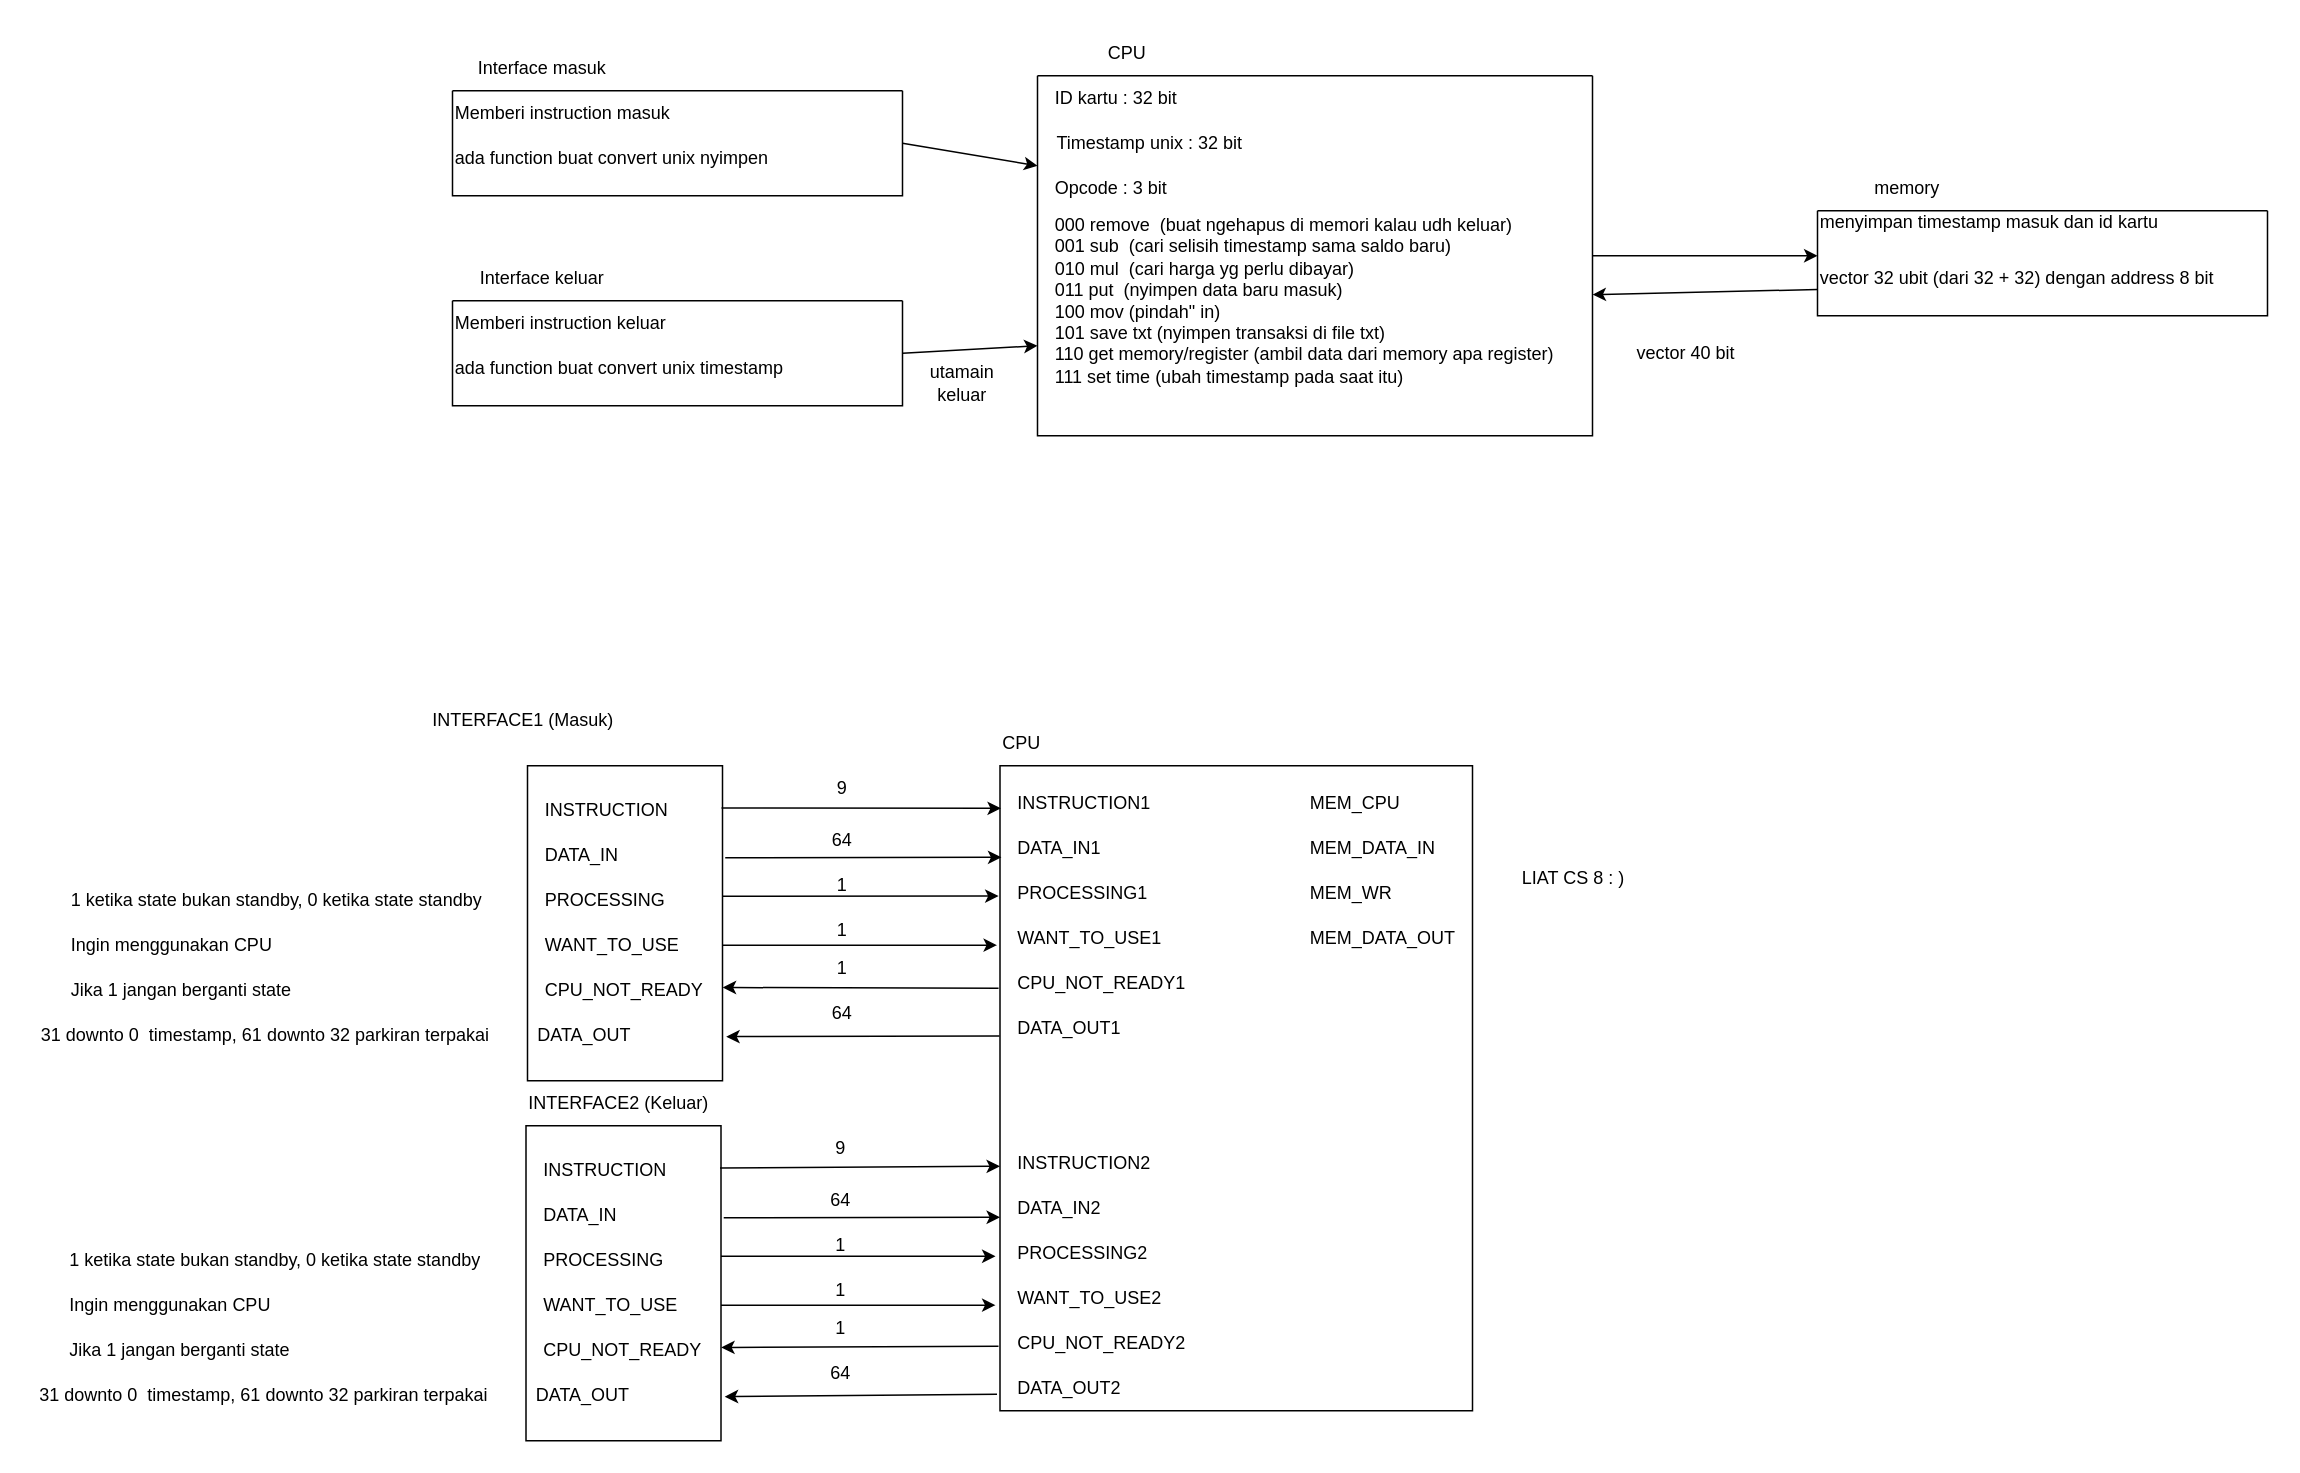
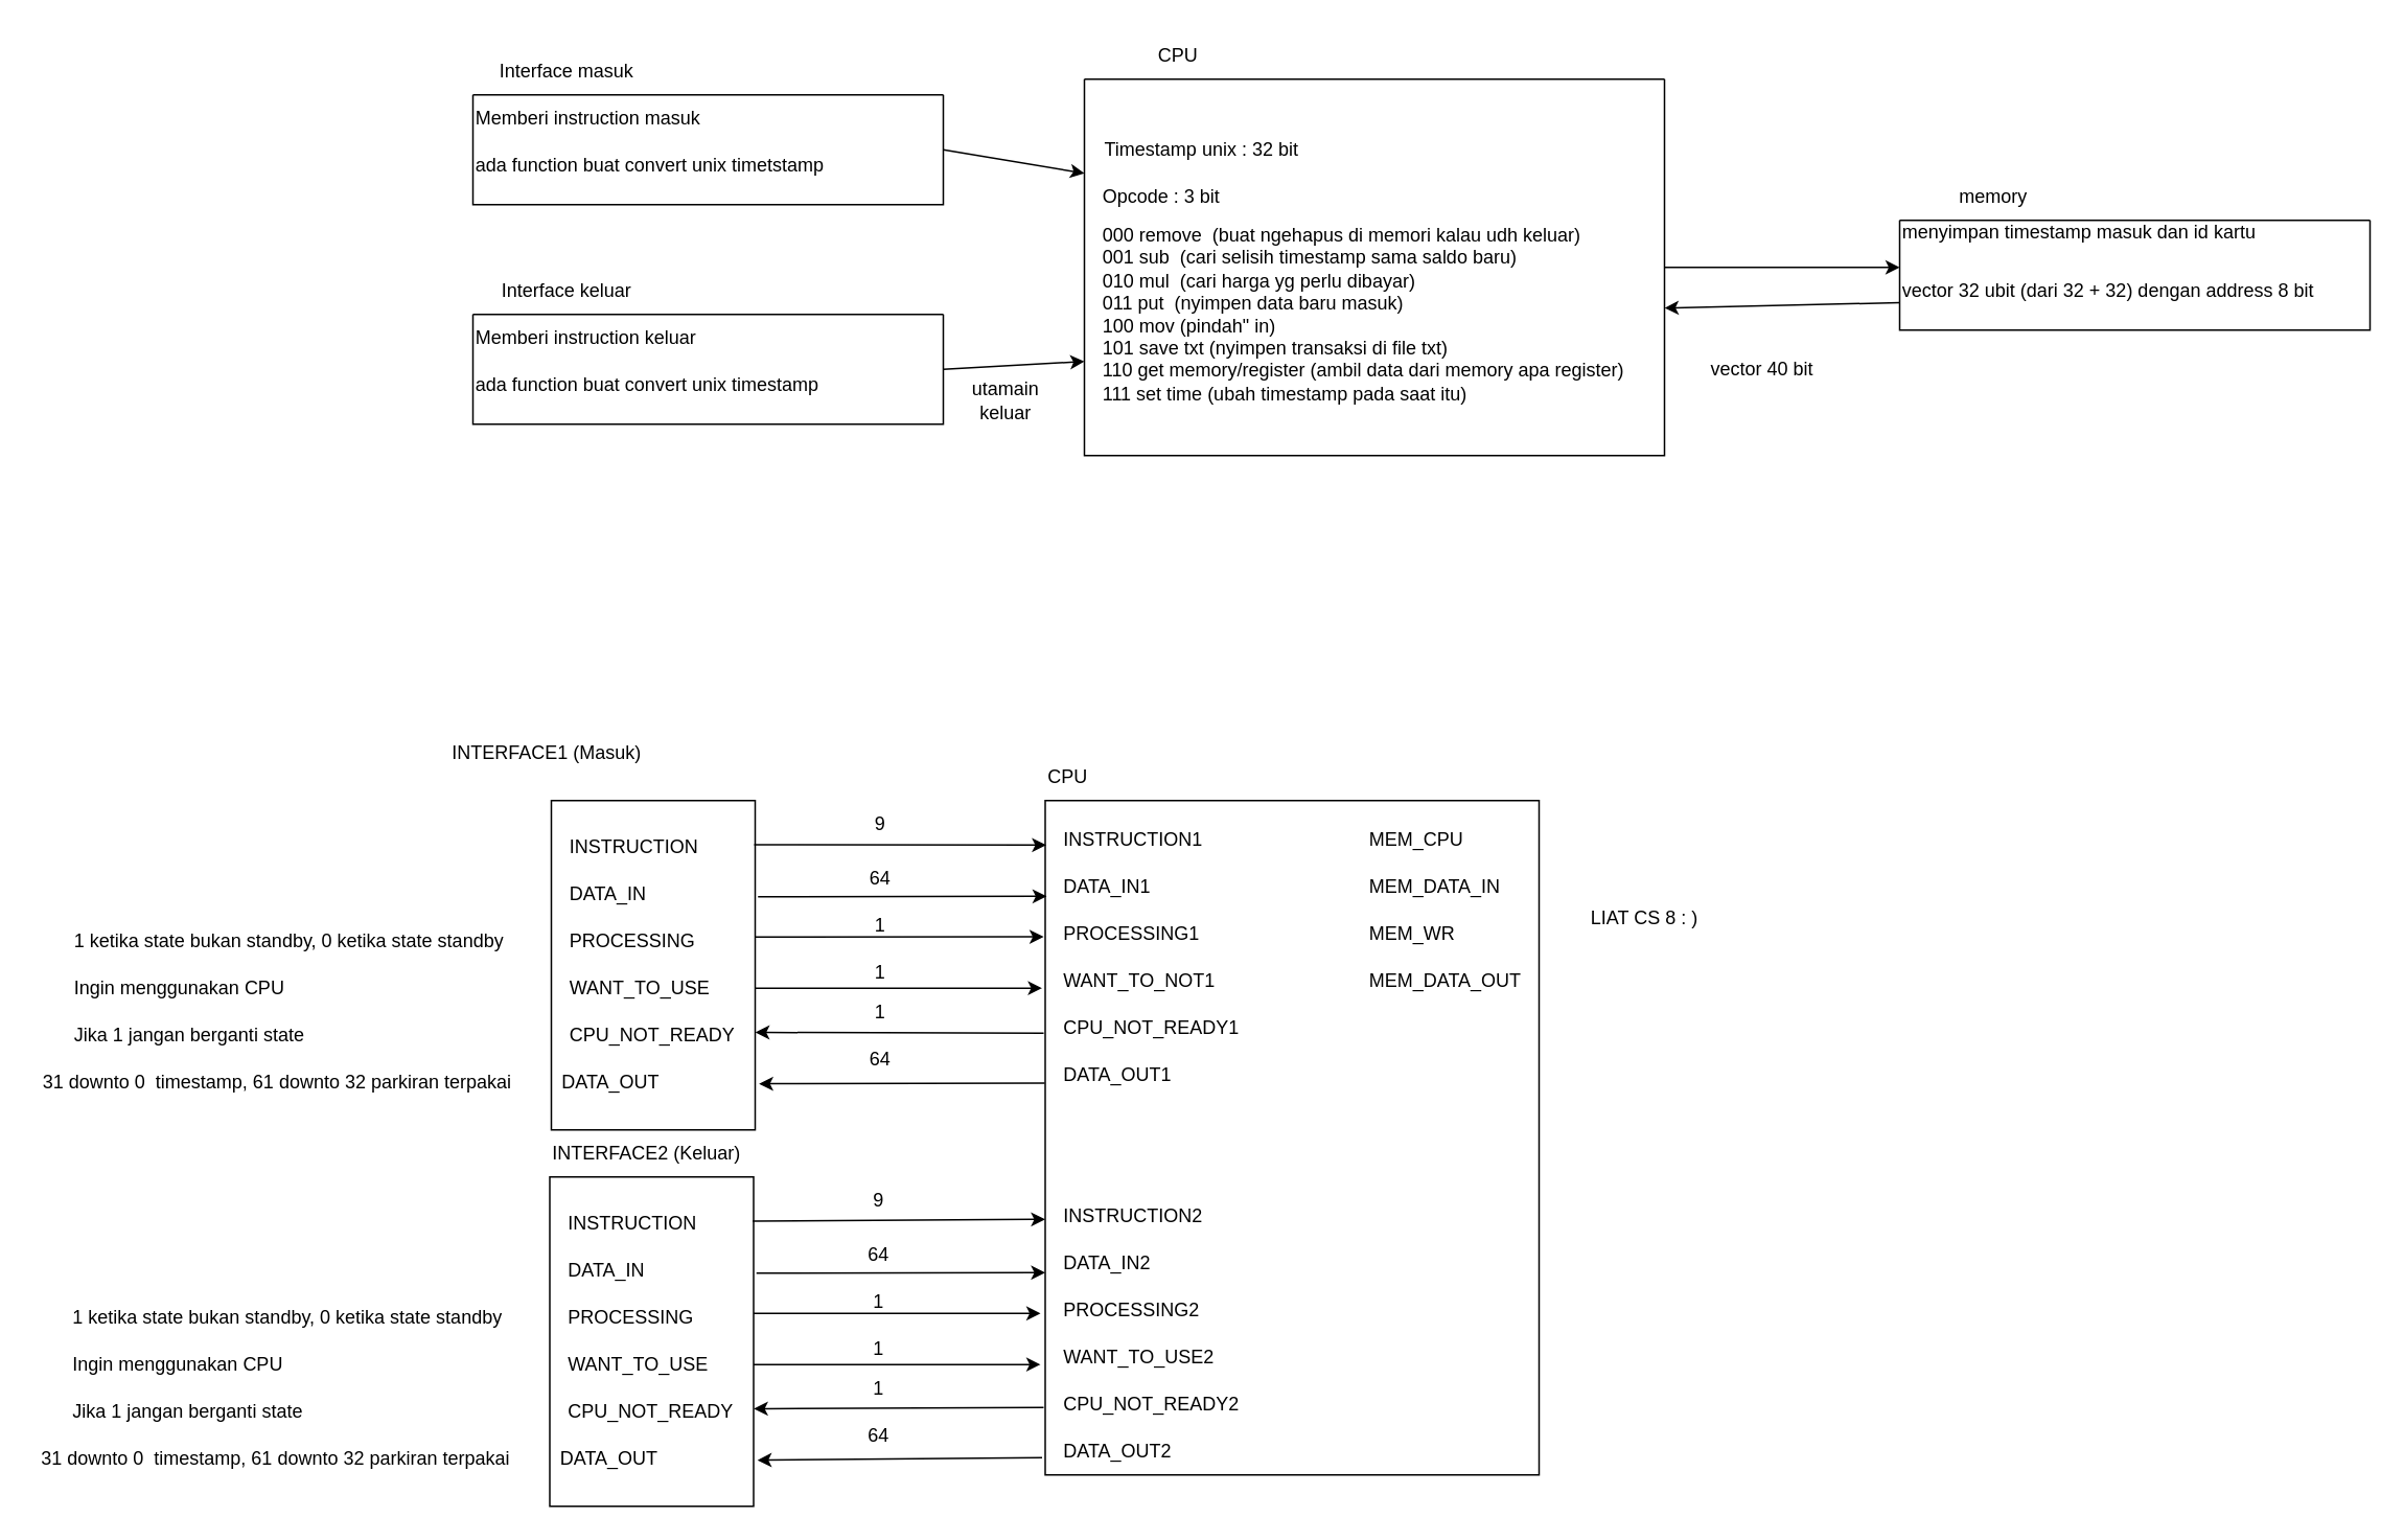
- <mxCell id="2" value="ID kartu : 32 bit" style="text;html=1;strokeColor=none;fillColor=none;align=left;verticalAlign=middle;whiteSpace=wrap;rounded=0;" parent="1" vertex="1"><mxGeometry x="701" y="50" width="100" height="30" as="geometry" /></mxCell>
- <mxCell id="14" value="ada function buat convert unix nyimpen" style="text;html=1;strokeColor=none;fillColor=none;align=left;verticalAlign=middle;whiteSpace=wrap;rounded=0;" parent="12" vertex="1"><mxGeometry y="30" width="260" height="30" as="geometry" /></mxCell>
+ <mxCell id="14" value="ada function buat convert unix timetstamp" style="text;html=1;strokeColor=none;fillColor=none;align=left;verticalAlign=middle;whiteSpace=wrap;rounded=0;" parent="12" vertex="1"><mxGeometry y="30" width="260" height="30" as="geometry" /></mxCell>
- <mxCell id="34" value="WANT_TO_USE1" style="text;html=1;strokeColor=none;fillColor=none;align=left;verticalAlign=middle;whiteSpace=wrap;rounded=0;" vertex="1" parent="1"><mxGeometry x="676" y="610" width="100" height="30" as="geometry" /></mxCell>
+ <mxCell id="34" value="WANT_TO_NOT1" style="text;html=1;strokeColor=none;fillColor=none;align=left;verticalAlign=middle;whiteSpace=wrap;rounded=0;" vertex="1" parent="1"><mxGeometry x="676" y="610" width="100" height="30" as="geometry" /></mxCell>
